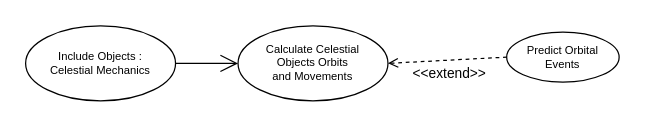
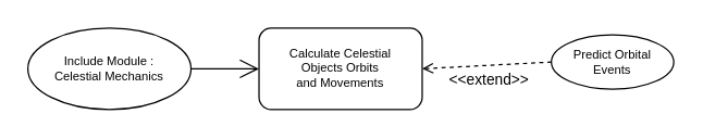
- <mxCell id="2" value="Include Objects :&lt;div&gt;Celestial Mechanics&lt;/div&gt;" style="ellipse;whiteSpace=wrap;html=1;fontSize=9;" parent="1" vertex="1"><mxGeometry x="20" y="20" width="120" height="60" as="geometry" /></mxCell>
+ <mxCell id="2" value="Include Module :&lt;div&gt;Celestial Mechanics&lt;/div&gt;" style="ellipse;whiteSpace=wrap;html=1;fontSize=9;" parent="1" vertex="1"><mxGeometry x="20" y="20" width="120" height="60" as="geometry" /></mxCell>
- <mxCell id="3" value="Calculate Celestial&lt;div&gt;Objects Orbits&lt;/div&gt;&lt;div&gt;and Movements&lt;/div&gt;" style="ellipse;whiteSpace=wrap;html=1;fontSize=9;" parent="1" vertex="1"><mxGeometry x="190" y="20" width="120" height="60" as="geometry" /></mxCell>
+ <mxCell id="3" value="Calculate Celestial&lt;div&gt;Objects Orbits&lt;/div&gt;&lt;div&gt;and Movements&lt;/div&gt;" style="whiteSpace=wrap;html=1;fontSize=9;rounded=1;" parent="1" vertex="1"><mxGeometry x="190" y="20" width="120" height="60" as="geometry" /></mxCell>
